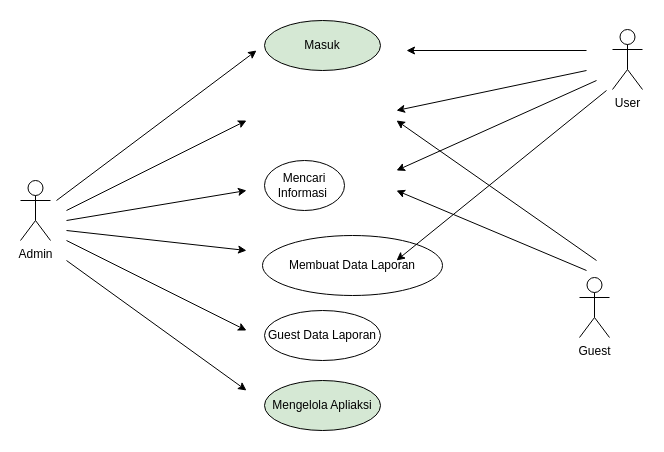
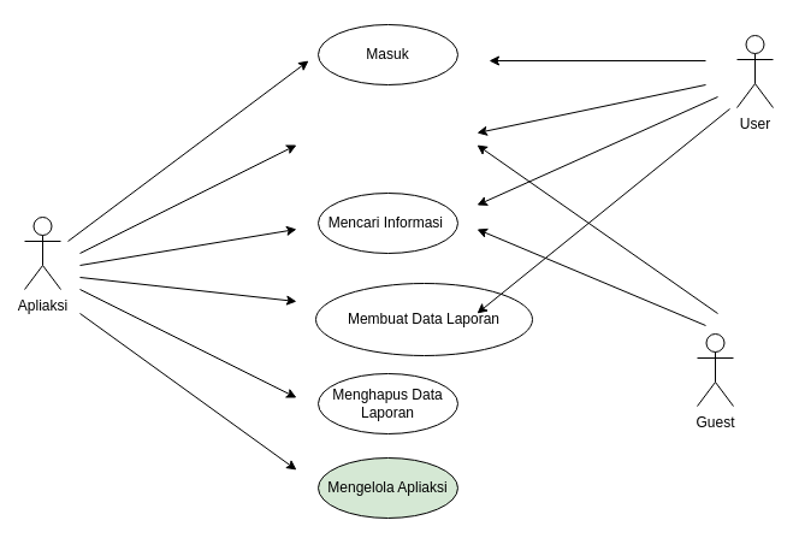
- <mxCell id="5" value="Masuk" style="ellipse;whiteSpace=wrap;html=1;fillColor=#d5e8d4;" vertex="1" parent="1"><mxGeometry x="264" y="20" width="116" height="50" as="geometry" /></mxCell>
+ <mxCell id="5" value="Masuk" style="ellipse;whiteSpace=wrap;html=1;" vertex="1" parent="1"><mxGeometry x="264" y="20" width="116" height="50" as="geometry" /></mxCell>
- <mxCell id="6" value="Mencari Informasi&amp;nbsp;" style="ellipse;whiteSpace=wrap;html=1;" vertex="1" parent="1"><mxGeometry x="264" y="160" width="80" height="50" as="geometry" /></mxCell>
+ <mxCell id="6" value="Mencari Informasi&amp;nbsp;" style="ellipse;whiteSpace=wrap;html=1;" vertex="1" parent="1"><mxGeometry x="264" y="160" width="116" height="50" as="geometry" /></mxCell>
- <mxCell id="2" value="Admin" style="shape=umlActor;verticalLabelPosition=bottom;verticalAlign=top;html=1;outlineConnect=0;" vertex="1" parent="1"><mxGeometry x="20" y="180" width="30" height="60" as="geometry" /></mxCell>
+ <mxCell id="2" value="Apliaksi" style="shape=umlActor;verticalLabelPosition=bottom;verticalAlign=top;html=1;outlineConnect=0;" vertex="1" parent="1"><mxGeometry x="20" y="180" width="30" height="60" as="geometry" /></mxCell>
- <mxCell id="10" value="Guest Data Laporan" style="ellipse;whiteSpace=wrap;html=1;" vertex="1" parent="1"><mxGeometry x="264" y="310" width="116" height="50" as="geometry" /></mxCell>
+ <mxCell id="10" value="Menghapus Data Laporan" style="ellipse;whiteSpace=wrap;html=1;" vertex="1" parent="1"><mxGeometry x="264" y="310" width="116" height="50" as="geometry" /></mxCell>
